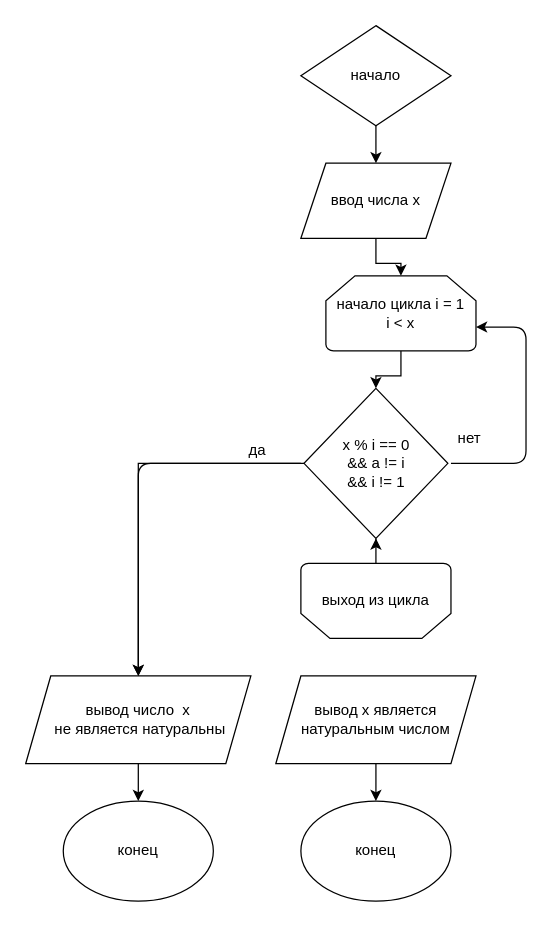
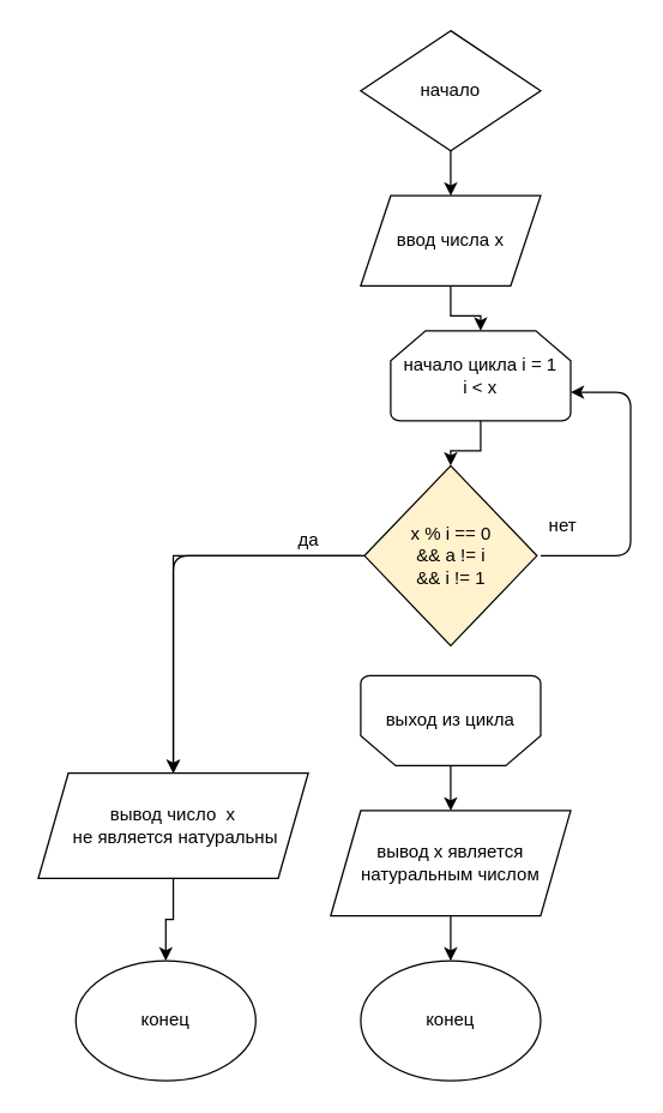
- <mxCell id="9" value="x % i == 0&lt;br&gt;&amp;nbsp;&amp;amp;&amp;amp; a != i&amp;nbsp;&lt;br&gt;&amp;amp;&amp;amp; i != 1" style="rhombus;whiteSpace=wrap;html=1;strokeWidth=1;" vertex="1" parent="1"><mxGeometry x="242.5" y="310" width="115" height="120" as="geometry" /></mxCell>
+ <mxCell id="9" value="x % i == 0&lt;br&gt;&amp;nbsp;&amp;amp;&amp;amp; a != i&amp;nbsp;&lt;br&gt;&amp;amp;&amp;amp; i != 1" style="rhombus;whiteSpace=wrap;html=1;strokeWidth=1;fillColor=#fff2cc;" vertex="1" parent="1"><mxGeometry x="242.5" y="310" width="115" height="120" as="geometry" /></mxCell>
- <mxCell id="12" value="" style="edgeStyle=orthogonalEdgeStyle;rounded=0;orthogonalLoop=1;jettySize=auto;html=1;" edge="1" parent="1" source="13" target="9"><mxGeometry relative="1" as="geometry" /></mxCell>
+ <mxCell id="12" value="" style="edgeStyle=orthogonalEdgeStyle;rounded=0;orthogonalLoop=1;jettySize=auto;html=1;" edge="1" parent="1" source="13" target="15"><mxGeometry relative="1" as="geometry" /></mxCell>
- <mxCell id="18" value="вывод число&amp;nbsp; х&lt;br&gt;&amp;nbsp;не является натуральны" style="shape=parallelogram;perimeter=parallelogramPerimeter;whiteSpace=wrap;html=1;fixedSize=1;" vertex="1" parent="1"><mxGeometry x="20" y="540" width="180" height="70" as="geometry" /></mxCell>
+ <mxCell id="18" value="вывод число&amp;nbsp; х&lt;br&gt;&amp;nbsp;не является натуральны" style="shape=parallelogram;perimeter=parallelogramPerimeter;whiteSpace=wrap;html=1;fixedSize=1;" vertex="1" parent="1"><mxGeometry x="25" y="515" width="180" height="70" as="geometry" /></mxCell>
